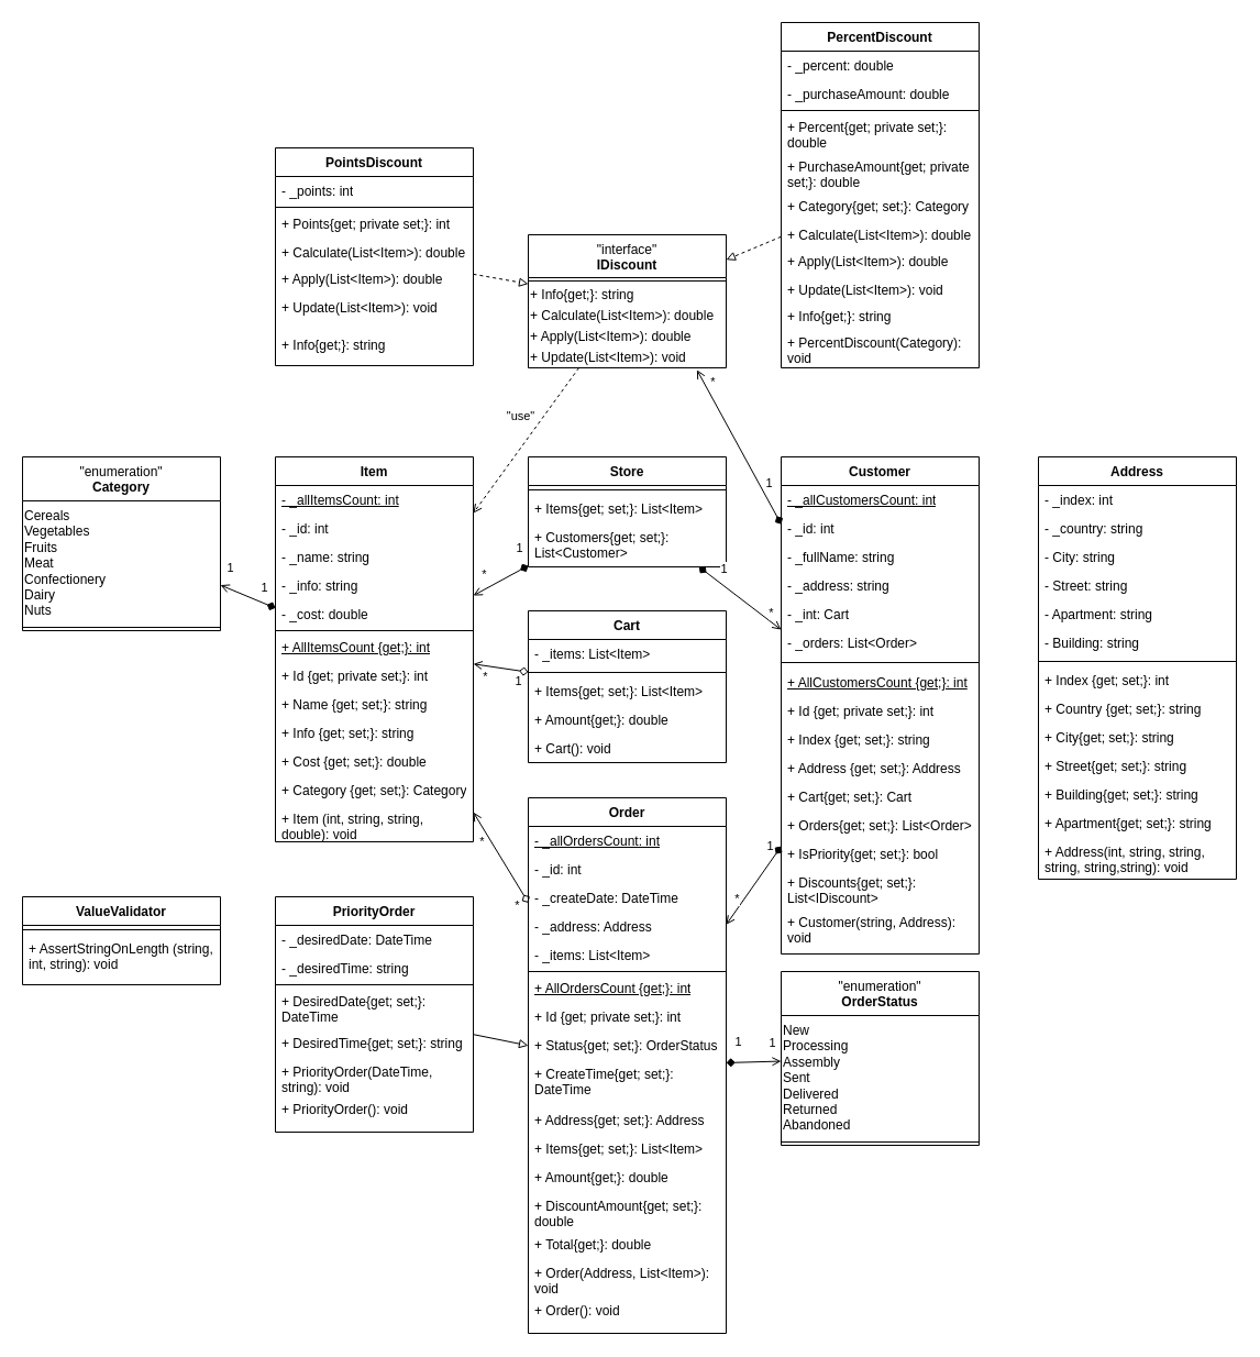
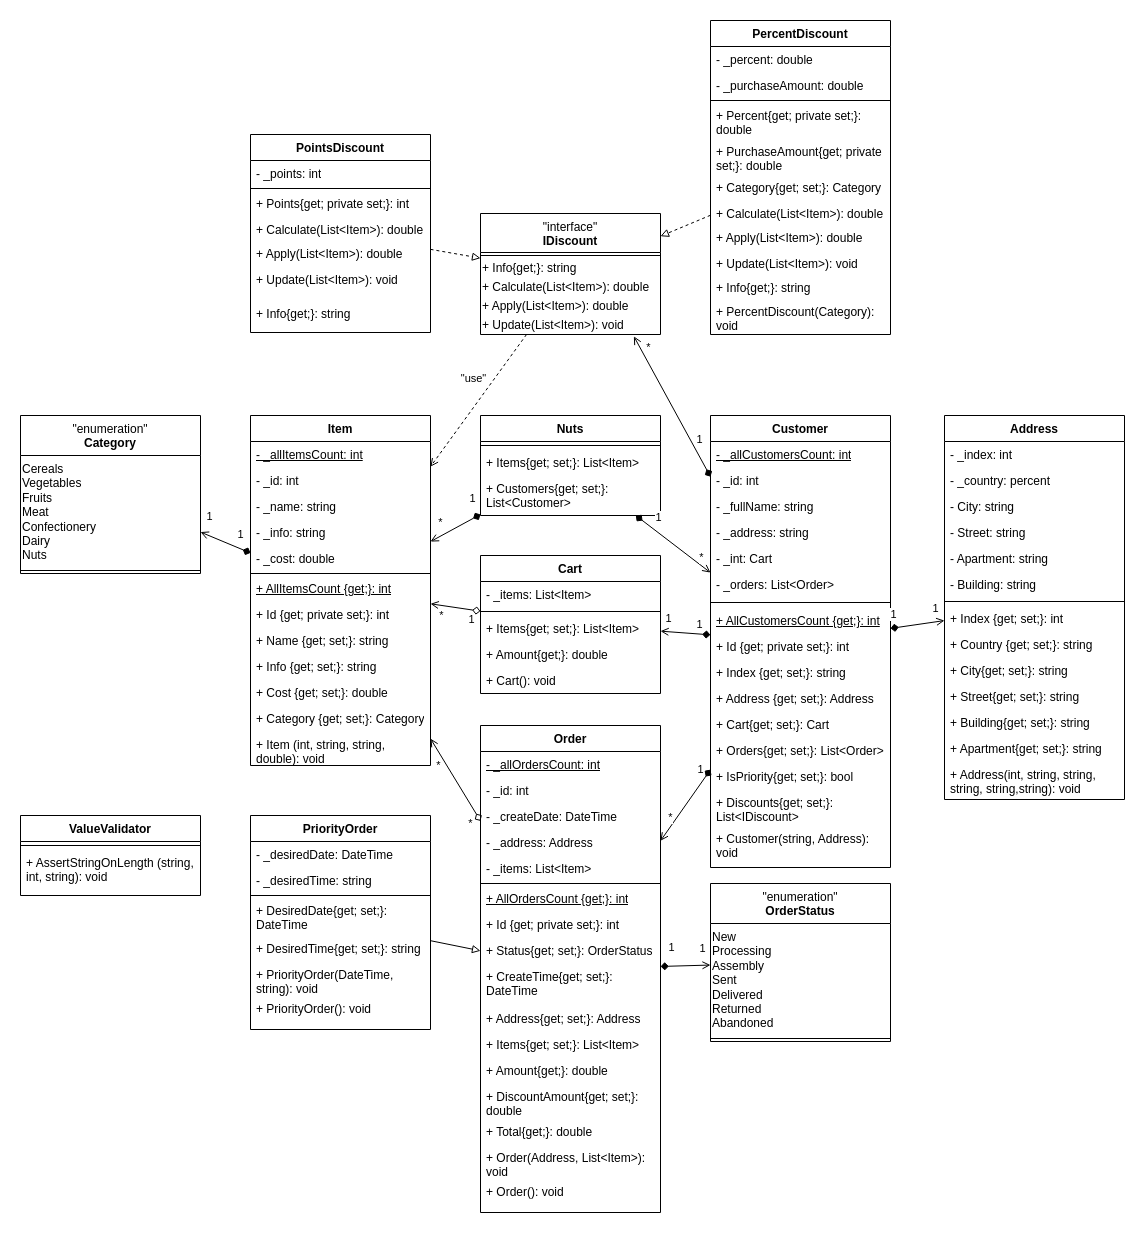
- <mxCell id="54" value="Store" style="swimlane;fontStyle=1;align=center;verticalAlign=top;childLayout=stackLayout;horizontal=1;startSize=26;horizontalStack=0;resizeParent=1;resizeParentMax=0;resizeLast=0;collapsible=1;marginBottom=0;whiteSpace=wrap;html=1;" parent="1" vertex="1"><mxGeometry x="480" y="415" width="180" height="100" as="geometry"><mxRectangle x="190" y="80" width="100" height="30" as="alternateBounds" /></mxGeometry></mxCell>
+ <mxCell id="54" value="Nuts" style="swimlane;fontStyle=1;align=center;verticalAlign=top;childLayout=stackLayout;horizontal=1;startSize=26;horizontalStack=0;resizeParent=1;resizeParentMax=0;resizeLast=0;collapsible=1;marginBottom=0;whiteSpace=wrap;html=1;" parent="1" vertex="1"><mxGeometry x="480" y="415" width="180" height="100" as="geometry"><mxRectangle x="190" y="80" width="100" height="30" as="alternateBounds" /></mxGeometry></mxCell>
- <mxCell id="38" value="- _country: string" style="text;strokeColor=none;fillColor=none;align=left;verticalAlign=top;spacingLeft=4;spacingRight=4;overflow=hidden;rotatable=0;points=[[0,0.5],[1,0.5]];portConstraint=eastwest;whiteSpace=wrap;html=1;" parent="36" vertex="1"><mxGeometry y="52" width="180" height="26" as="geometry" /></mxCell>
+ <mxCell id="38" value="- _country: percent" style="text;strokeColor=none;fillColor=none;align=left;verticalAlign=top;spacingLeft=4;spacingRight=4;overflow=hidden;rotatable=0;points=[[0,0.5],[1,0.5]];portConstraint=eastwest;whiteSpace=wrap;html=1;" parent="36" vertex="1"><mxGeometry y="52" width="180" height="26" as="geometry" /></mxCell>
+ <mxCell id="51" value="" style="endArrow=open;html=1;rounded=0;startArrow=diamond;startFill=1;endFill=0;" parent="1" source="16" target="36" edge="1"><mxGeometry width="50" height="50" relative="1" as="geometry"><mxPoint x="650" y="655" as="sourcePoint" /><mxPoint x="700" y="605" as="targetPoint" /></mxGeometry></mxCell>
+ <mxCell id="52" value="1" style="edgeLabel;html=1;align=center;verticalAlign=middle;resizable=0;points=[];" parent="51" vertex="1" connectable="0"><mxGeometry x="-0.881" y="2" relative="1" as="geometry"><mxPoint y="-12" as="offset" /></mxGeometry></mxCell>
+ <mxCell id="53" value="1" style="edgeLabel;html=1;align=center;verticalAlign=middle;resizable=0;points=[];" parent="51" vertex="1" connectable="0"><mxGeometry x="0.871" y="3" relative="1" as="geometry"><mxPoint x="-6" y="-10" as="offset" /></mxGeometry></mxCell>
+ <mxCell id="76" value="" style="endArrow=open;html=1;rounded=0;startArrow=diamond;startFill=1;endFill=0;" parent="1" source="16" target="70" edge="1"><mxGeometry width="50" height="50" relative="1" as="geometry"><mxPoint x="680" y="565" as="sourcePoint" /><mxPoint x="680" y="625" as="targetPoint" /></mxGeometry></mxCell>
+ <mxCell id="77" value="1" style="edgeLabel;html=1;align=center;verticalAlign=middle;resizable=0;points=[];" parent="76" vertex="1" connectable="0"><mxGeometry x="-0.881" y="2" relative="1" as="geometry"><mxPoint x="-8" y="-13" as="offset" /></mxGeometry></mxCell>
+ <mxCell id="78" value="1" style="edgeLabel;html=1;align=center;verticalAlign=middle;resizable=0;points=[];" parent="76" vertex="1" connectable="0"><mxGeometry x="0.871" y="3" relative="1" as="geometry"><mxPoint x="5" y="-16" as="offset" /></mxGeometry></mxCell>
